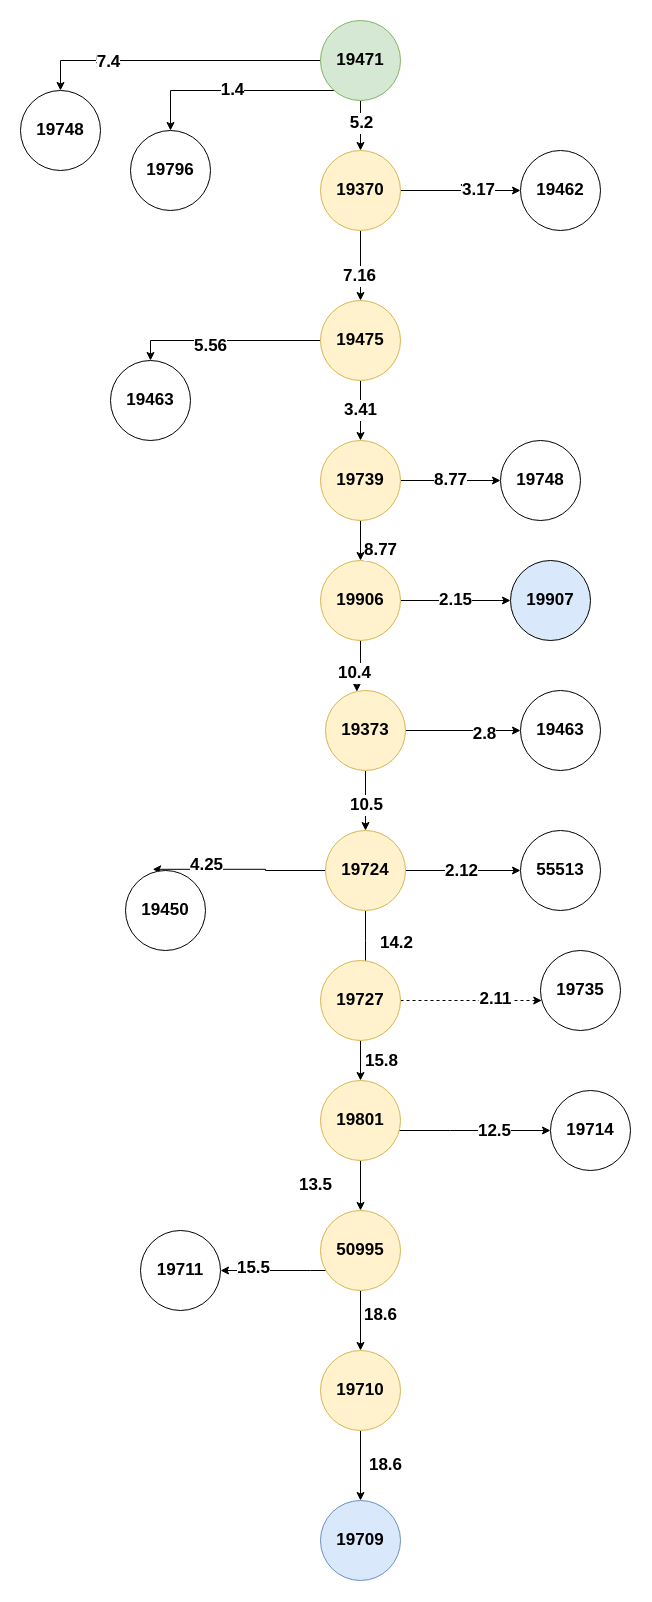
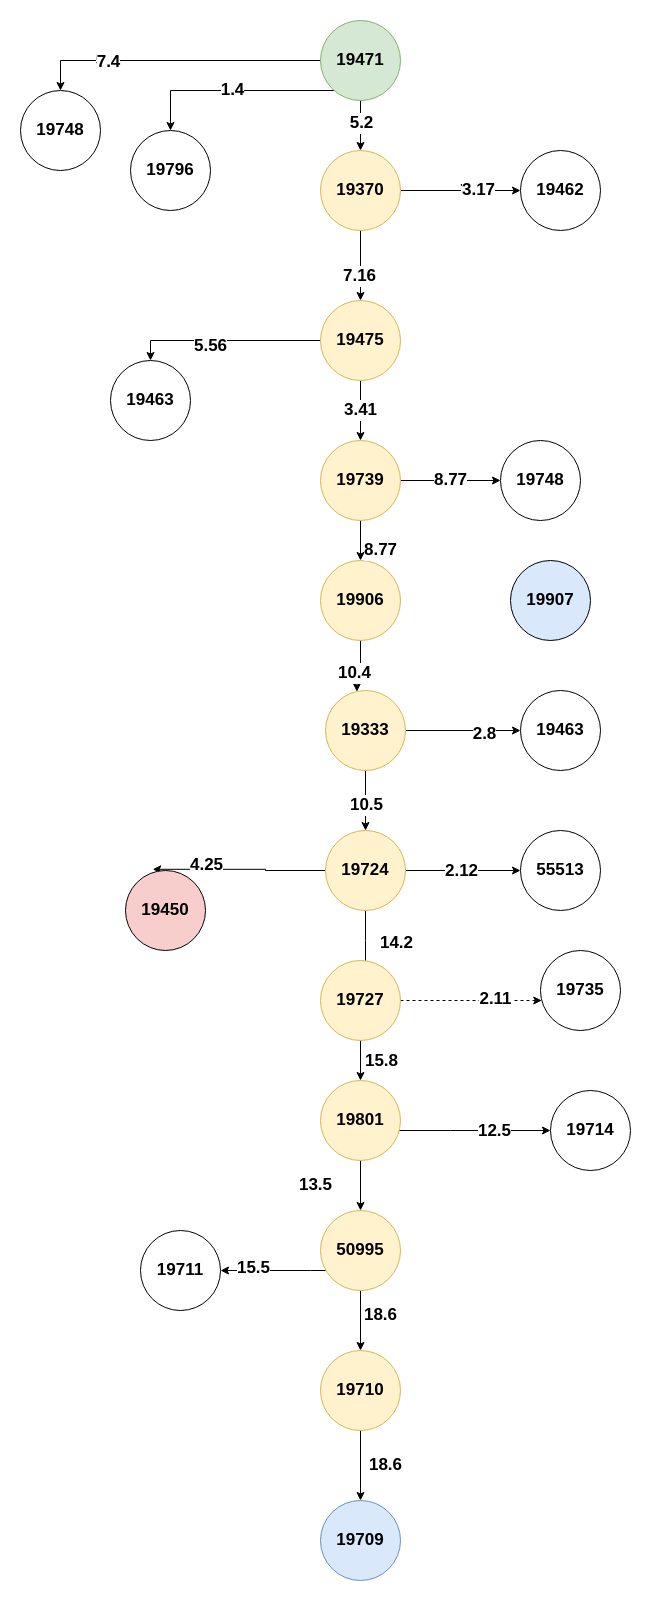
- <mxCell id="26" value="2.15" style="edgeStyle=orthogonalEdgeStyle;rounded=0;orthogonalLoop=1;jettySize=auto;html=1;fontSize=17;fontStyle=1" parent="1" source="29" target="31" edge="1"><mxGeometry relative="1" as="geometry" /></mxCell>
- <mxCell id="36" value="19373" style="ellipse;whiteSpace=wrap;html=1;aspect=fixed;fontSize=17;fontStyle=1;fillColor=#fff2cc;strokeColor=#d6b656;" parent="1" vertex="1"><mxGeometry x="325" y="690" width="80" height="80" as="geometry" /></mxCell>
+ <mxCell id="36" value="19333" style="ellipse;whiteSpace=wrap;html=1;aspect=fixed;fontSize=17;fontStyle=1;fillColor=#fff2cc;strokeColor=#d6b656;" parent="1" vertex="1"><mxGeometry x="325" y="690" width="80" height="80" as="geometry" /></mxCell>
- <mxCell id="45" value="19450" style="ellipse;whiteSpace=wrap;html=1;aspect=fixed;fontSize=17;fontStyle=1" parent="1" vertex="1"><mxGeometry x="125" y="870" width="80" height="80" as="geometry" /></mxCell>
+ <mxCell id="45" value="19450" style="ellipse;whiteSpace=wrap;html=1;aspect=fixed;fontSize=17;fontStyle=1;fillColor=#f8cecc;" parent="1" vertex="1"><mxGeometry x="125" y="870" width="80" height="80" as="geometry" /></mxCell>
